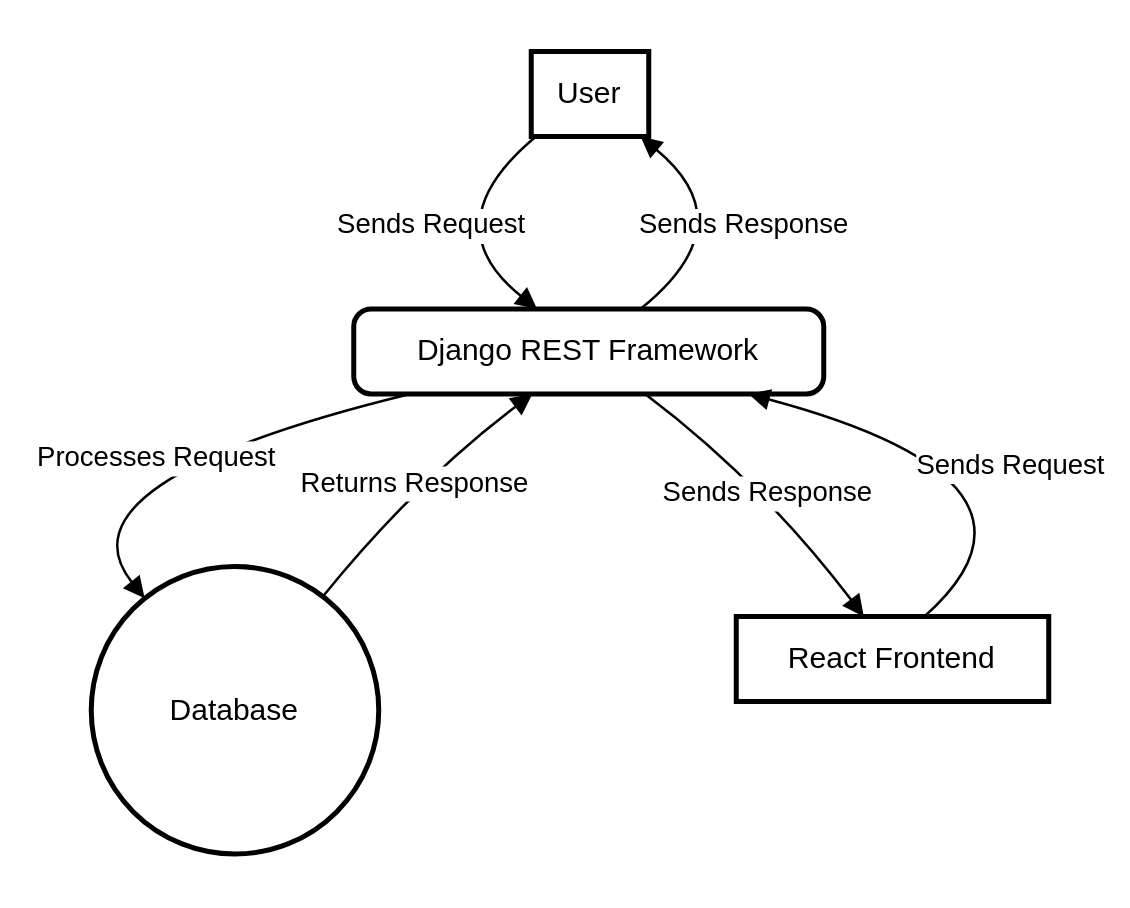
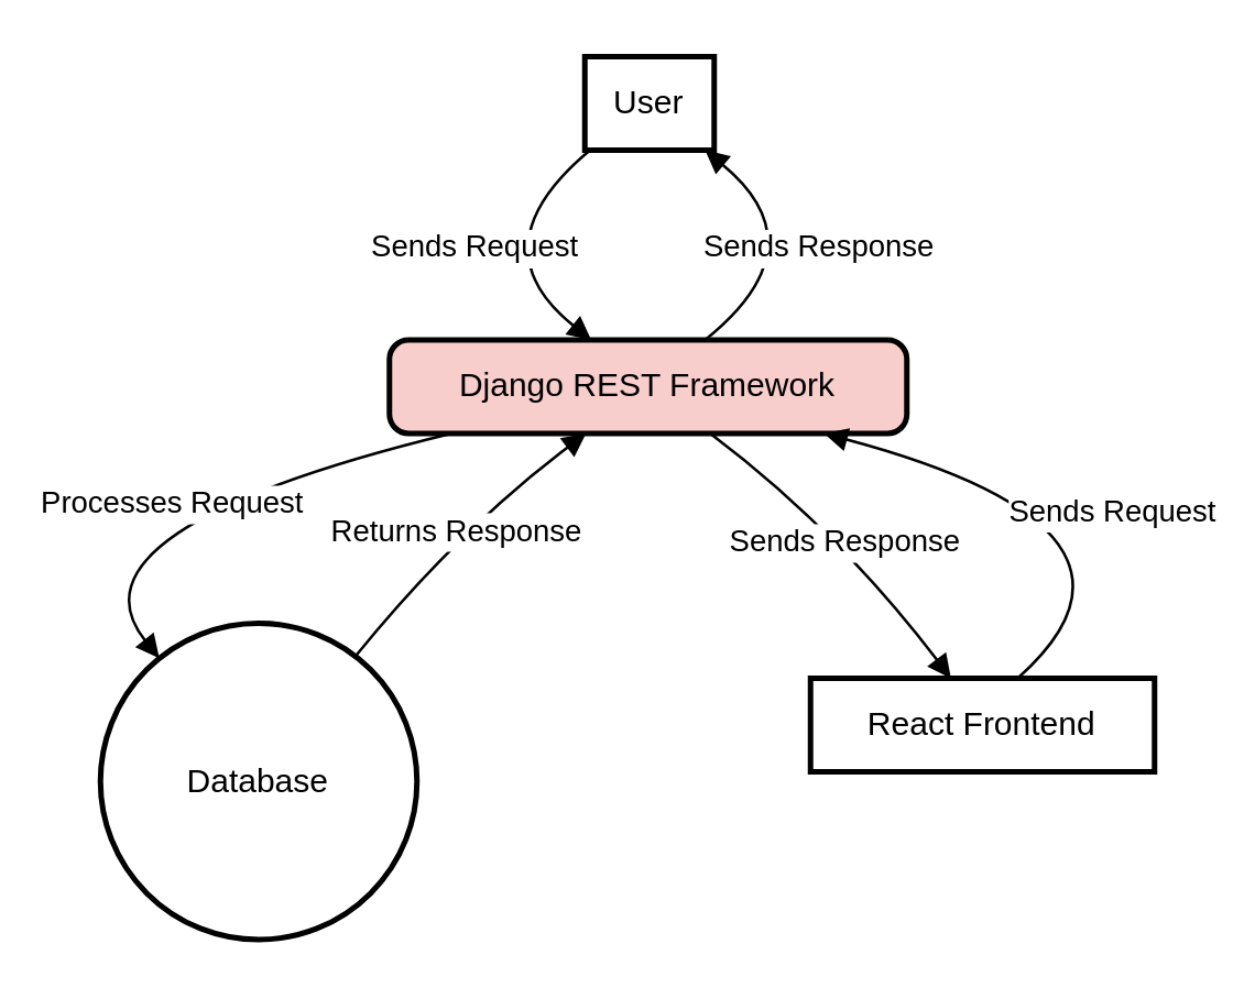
- <mxCell id="3" value="Django REST Framework" style="rounded=1;absoluteArcSize=1;arcSize=14;whiteSpace=wrap;strokeWidth=2;" vertex="1" parent="1"><mxGeometry x="141" y="123" width="188" height="34" as="geometry" /></mxCell>
+ <mxCell id="3" value="Django REST Framework" style="rounded=1;absoluteArcSize=1;arcSize=14;whiteSpace=wrap;strokeWidth=2;fillColor=#f8cecc;" vertex="1" parent="1"><mxGeometry x="141" y="123" width="188" height="34" as="geometry" /></mxCell>
